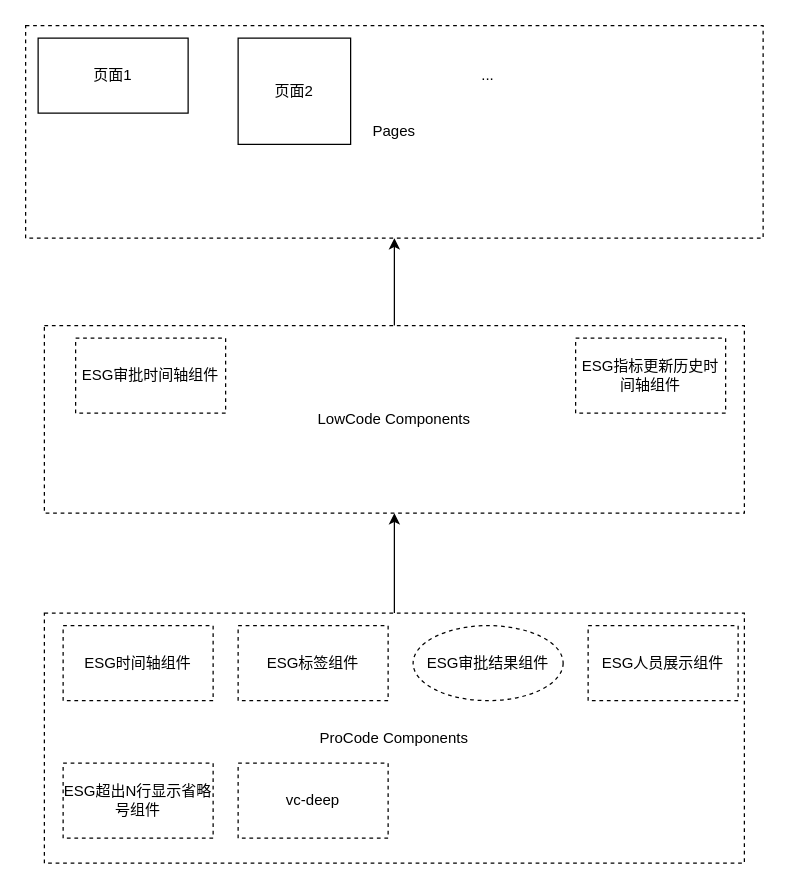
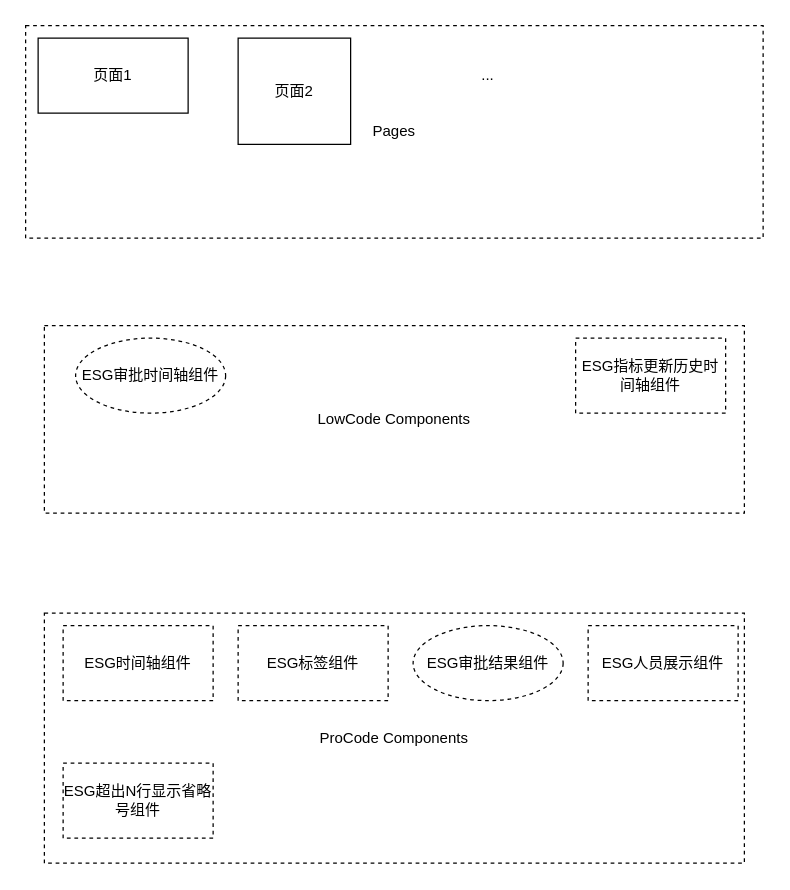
- <mxCell id="10" value="" style="edgeStyle=orthogonalEdgeStyle;rounded=0;orthogonalLoop=1;jettySize=auto;html=1;" edge="1" parent="1" source="11" target="2"><mxGeometry relative="1" as="geometry" /></mxCell>
- <mxCell id="12" value="ESG审批时间轴组件" style="rounded=0;whiteSpace=wrap;html=1;dashed=1;" vertex="1" parent="1"><mxGeometry x="60" y="270" width="120" height="60" as="geometry" /></mxCell>
+ <mxCell id="12" value="ESG审批时间轴组件" style="ellipse;whiteSpace=wrap;html=1;dashed=1;" vertex="1" parent="1"><mxGeometry x="60" y="270" width="120" height="60" as="geometry" /></mxCell>
- <mxCell id="3" value="" style="edgeStyle=orthogonalEdgeStyle;rounded=0;orthogonalLoop=1;jettySize=auto;html=1;" edge="1" parent="1" source="4" target="11"><mxGeometry relative="1" as="geometry" /></mxCell>
- <mxCell id="13" value="vc-deep" style="rounded=0;whiteSpace=wrap;html=1;dashed=1;" vertex="1" parent="1"><mxGeometry x="190" y="610" width="120" height="60" as="geometry" /></mxCell>
